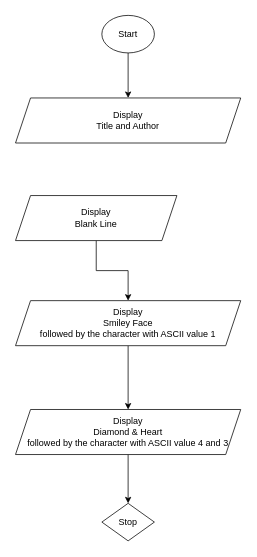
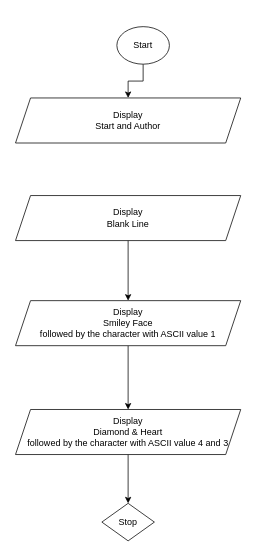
- <mxCell id="3" value="Start" style="ellipse;whiteSpace=wrap;html=1;" vertex="1" parent="1"><mxGeometry x="135" y="20" width="70" height="50" as="geometry" /></mxCell>
+ <mxCell id="3" value="Start" style="ellipse;whiteSpace=wrap;html=1;" vertex="1" parent="1"><mxGeometry x="155" y="35" width="70" height="50" as="geometry" /></mxCell>
- <mxCell id="4" value="Display&lt;br&gt;Title and Author&lt;br&gt;" style="shape=parallelogram;perimeter=parallelogramPerimeter;whiteSpace=wrap;html=1;fixedSize=1;" vertex="1" parent="1"><mxGeometry x="20" y="130" width="300" height="60" as="geometry" /></mxCell>
+ <mxCell id="4" value="Display&lt;br&gt;Start and Author&lt;br&gt;" style="shape=parallelogram;perimeter=parallelogramPerimeter;whiteSpace=wrap;html=1;fixedSize=1;" vertex="1" parent="1"><mxGeometry x="20" y="130" width="300" height="60" as="geometry" /></mxCell>
- <mxCell id="6" value="Display&lt;br&gt;Blank Line&lt;br&gt;" style="shape=parallelogram;perimeter=parallelogramPerimeter;whiteSpace=wrap;html=1;fixedSize=1;" vertex="1" parent="1"><mxGeometry x="20" y="260" width="215" height="60" as="geometry" /></mxCell>
+ <mxCell id="6" value="Display&lt;br&gt;Blank Line&lt;br&gt;" style="shape=parallelogram;perimeter=parallelogramPerimeter;whiteSpace=wrap;html=1;fixedSize=1;" vertex="1" parent="1"><mxGeometry x="20" y="260" width="300" height="60" as="geometry" /></mxCell>
